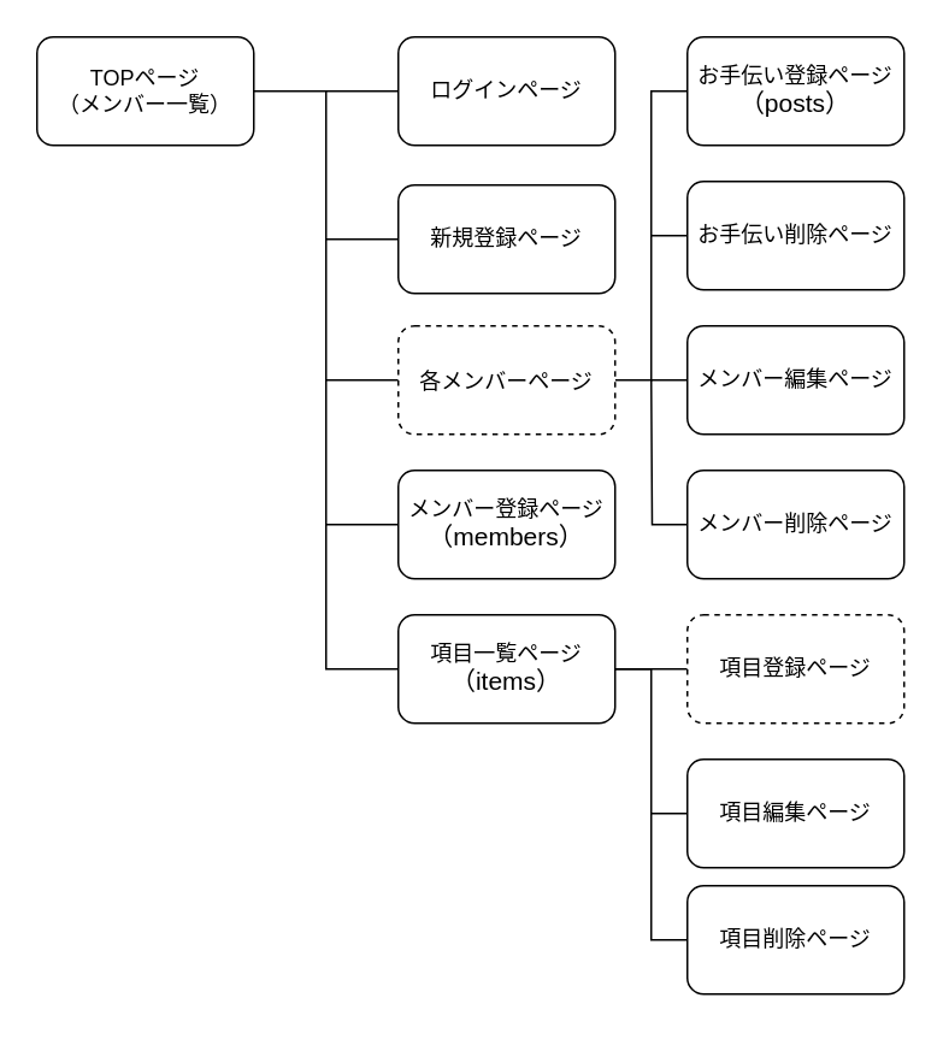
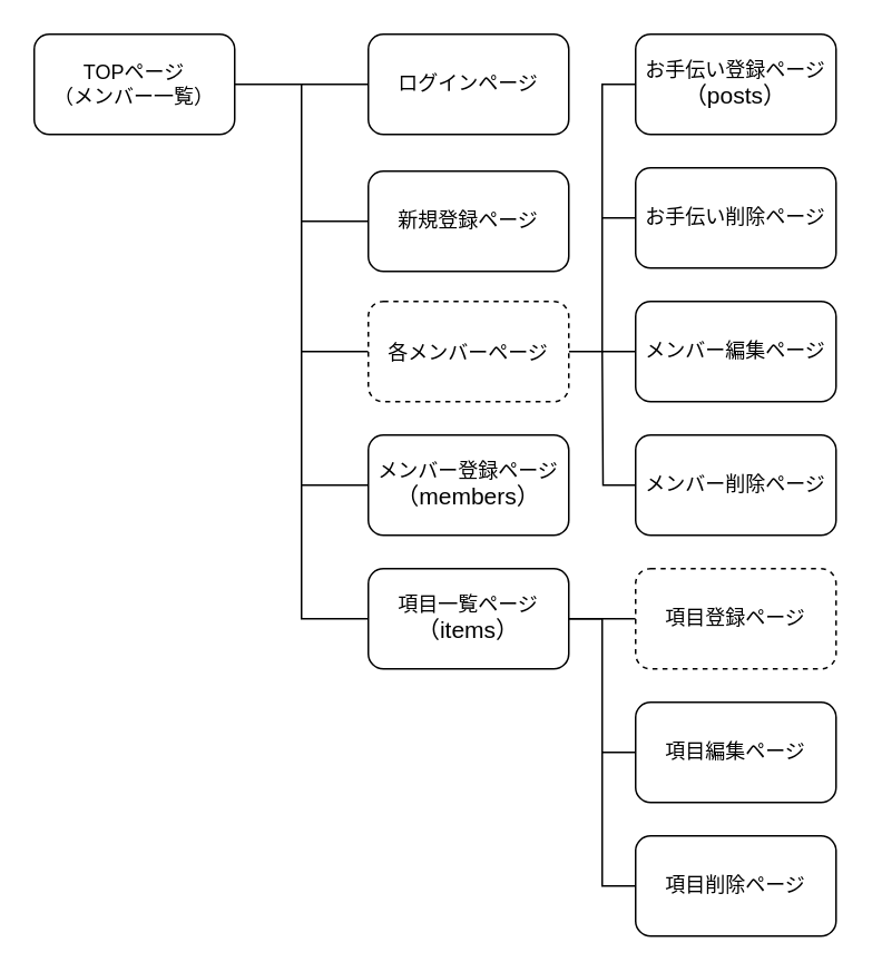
- <mxCell id="21" value="項目削除ページ" style="rounded=1;whiteSpace=wrap;html=1;" parent="1" vertex="1"><mxGeometry x="380" y="490" width="120" height="60" as="geometry" /></mxCell>
+ <mxCell id="21" value="項目削除ページ" style="rounded=1;whiteSpace=wrap;html=1;" parent="1" vertex="1"><mxGeometry x="380" y="500" width="120" height="60" as="geometry" /></mxCell>
